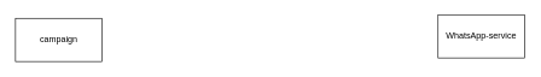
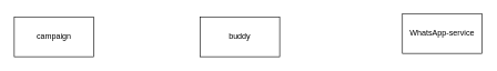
+ <mxCell id="2" value="buddy" style="rounded=0;whiteSpace=wrap;html=1;" vertex="1" parent="1"><mxGeometry x="300" y="25" width="120" height="60" as="geometry" /></mxCell>
